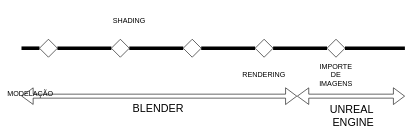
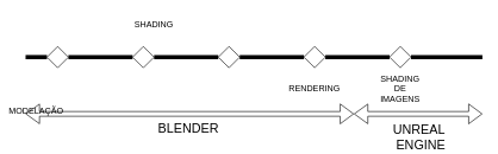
- <mxCell id="18" value="IMPORTE DE IMAGENS" style="text;html=1;strokeColor=none;fillColor=none;align=center;verticalAlign=middle;whiteSpace=wrap;rounded=0;" vertex="1" parent="1"><mxGeometry x="530" y="110" width="60" height="30" as="geometry" /></mxCell>
+ <mxCell id="18" value="SHADING DE IMAGENS" style="text;html=1;strokeColor=none;fillColor=none;align=center;verticalAlign=middle;whiteSpace=wrap;rounded=0;" vertex="1" parent="1"><mxGeometry x="530" y="110" width="60" height="30" as="geometry" /></mxCell>
